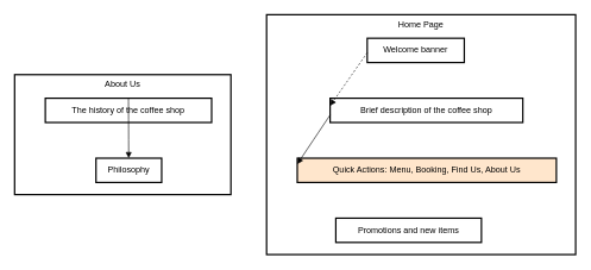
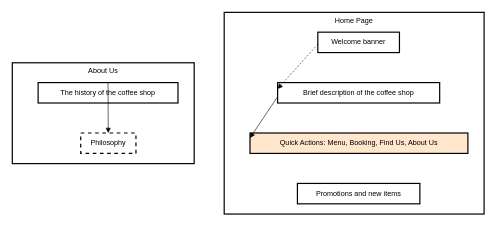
- <mxCell id="8" value="Welcome banner" style="whiteSpace=wrap;strokeWidth=2;" vertex="1" parent="6"><mxGeometry x="141" y="33" width="136" height="34" as="geometry" /></mxCell>
+ <mxCell id="8" value="Welcome banner" style="whiteSpace=wrap;strokeWidth=2;" vertex="1" parent="6"><mxGeometry x="156" y="33" width="136" height="34" as="geometry" /></mxCell>
- <mxCell id="3" value="Philosophy" style="whiteSpace=wrap;strokeWidth=2;" vertex="1" parent="2"><mxGeometry x="114" y="117" width="92" height="34" as="geometry" /></mxCell>
+ <mxCell id="3" value="Philosophy" style="whiteSpace=wrap;strokeWidth=2;dashed=1;" vertex="1" parent="2"><mxGeometry x="114" y="117" width="92" height="34" as="geometry" /></mxCell>
- <mxCell id="10" value="Promotions and new items" style="whiteSpace=wrap;strokeWidth=2;" vertex="1" parent="6"><mxGeometry x="97" y="285" width="204" height="34" as="geometry" /></mxCell>
+ <mxCell id="10" value="Promotions and new items" style="whiteSpace=wrap;strokeWidth=2;" vertex="1" parent="6"><mxGeometry x="122" y="285" width="204" height="34" as="geometry" /></mxCell>
